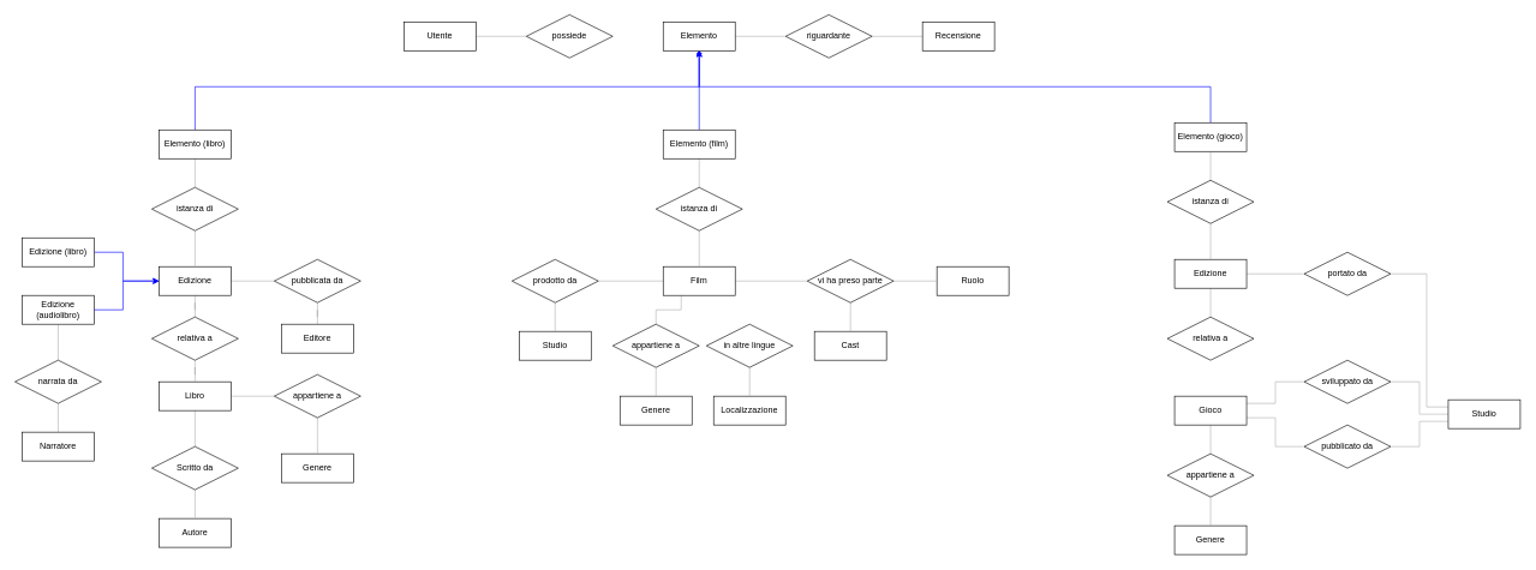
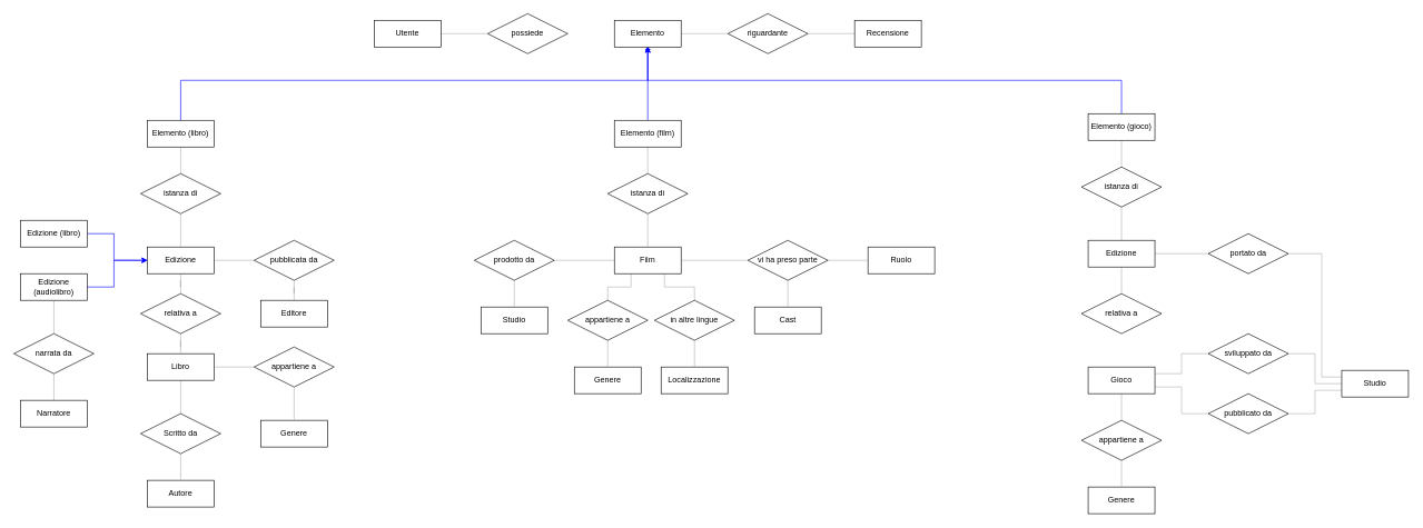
+ <mxCell id="62" style="edgeStyle=orthogonalEdgeStyle;rounded=0;orthogonalLoop=1;jettySize=auto;html=1;exitX=0.75;exitY=1;exitDx=0;exitDy=0;entryX=0.5;entryY=0;entryDx=0;entryDy=0;endArrow=none;endFill=0;strokeColor=#B3B3B3;" edge="1" parent="1" source="64" target="83"><mxGeometry relative="1" as="geometry" /></mxCell>
